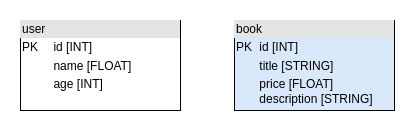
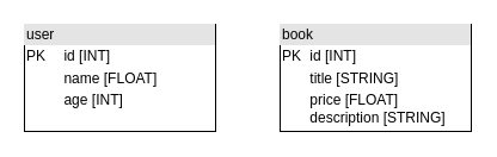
- <mxCell id="3" value="&lt;div style=&quot;box-sizing: border-box ; width: 100% ; background: #e4e4e4 ; padding: 2px&quot;&gt;book&lt;/div&gt;&lt;table style=&quot;width: 100% ; font-size: 1em&quot; cellpadding=&quot;2&quot; cellspacing=&quot;0&quot;&gt;&lt;tbody&gt;&lt;tr&gt;&lt;td&gt;PK&lt;/td&gt;&lt;td&gt;id [INT]&lt;/td&gt;&lt;/tr&gt;&lt;tr&gt;&lt;td&gt;&lt;br&gt;&lt;/td&gt;&lt;td&gt;title [STRING]&lt;/td&gt;&lt;/tr&gt;&lt;tr&gt;&lt;td&gt;&lt;/td&gt;&lt;td&gt;price [FLOAT]&lt;br&gt;description [STRING]&lt;/td&gt;&lt;/tr&gt;&lt;/tbody&gt;&lt;/table&gt;" style="verticalAlign=top;align=left;overflow=fill;html=1;fillColor=#dae8fc;" vertex="1" parent="1"><mxGeometry x="234" y="20" width="160" height="90" as="geometry" /></mxCell>
+ <mxCell id="3" value="&lt;div style=&quot;box-sizing: border-box ; width: 100% ; background: #e4e4e4 ; padding: 2px&quot;&gt;book&lt;/div&gt;&lt;table style=&quot;width: 100% ; font-size: 1em&quot; cellpadding=&quot;2&quot; cellspacing=&quot;0&quot;&gt;&lt;tbody&gt;&lt;tr&gt;&lt;td&gt;PK&lt;/td&gt;&lt;td&gt;id [INT]&lt;/td&gt;&lt;/tr&gt;&lt;tr&gt;&lt;td&gt;&lt;br&gt;&lt;/td&gt;&lt;td&gt;title [STRING]&lt;/td&gt;&lt;/tr&gt;&lt;tr&gt;&lt;td&gt;&lt;/td&gt;&lt;td&gt;price [FLOAT]&lt;br&gt;description [STRING]&lt;/td&gt;&lt;/tr&gt;&lt;/tbody&gt;&lt;/table&gt;" style="verticalAlign=top;align=left;overflow=fill;html=1;" vertex="1" parent="1"><mxGeometry x="234" y="20" width="160" height="90" as="geometry" /></mxCell>
